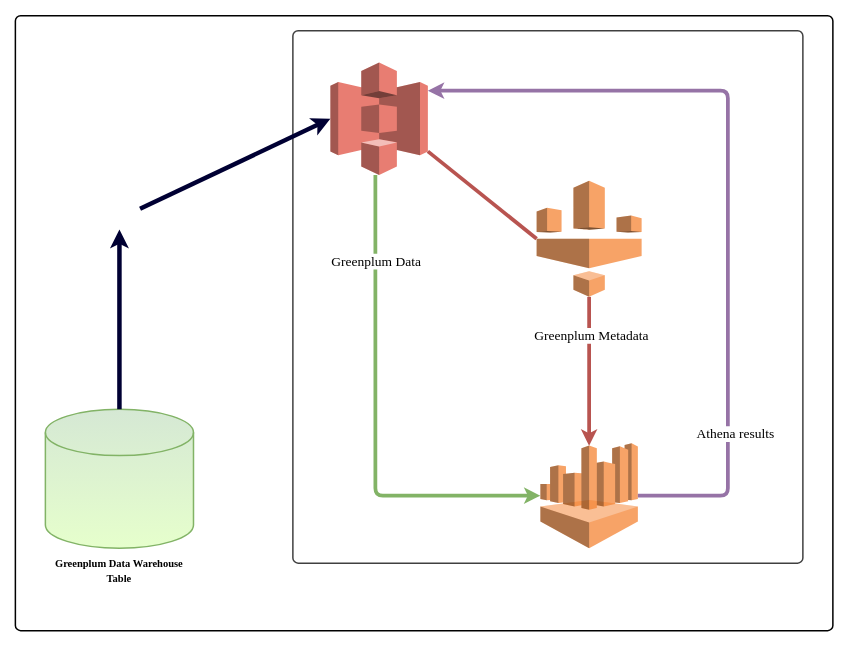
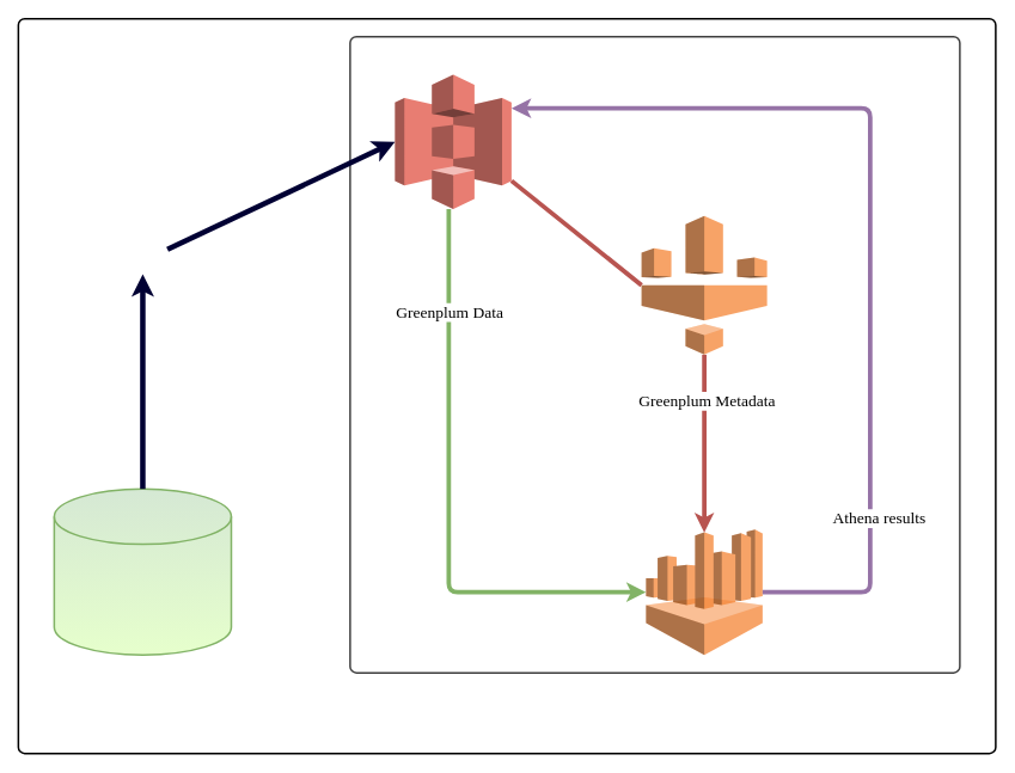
- <mxCell id="18" value="&lt;font face=&quot;Georgia&quot; style=&quot;font-size: 14px&quot;&gt;&lt;b&gt;Greenplum Data Warehouse Table&lt;/b&gt;&lt;/font&gt;" style="text;html=1;align=center;verticalAlign=middle;whiteSpace=wrap;rounded=0;labelBackgroundColor=none;fontSize=16;opacity=75;" parent="1" vertex="1"><mxGeometry x="59.99" y="740" width="197.49" height="40" as="geometry" /></mxCell>
